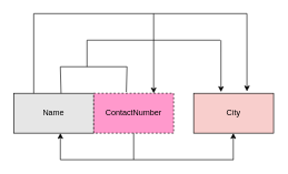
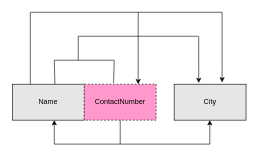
- <mxCell id="4" value="City" style="rounded=0;whiteSpace=wrap;html=1;fillColor=#f8cecc;" vertex="1" parent="1"><mxGeometry x="290" y="140" width="120" height="60" as="geometry" /></mxCell>
+ <mxCell id="4" value="City" style="rounded=0;whiteSpace=wrap;html=1;fillColor=#E6E6E6;" vertex="1" parent="1"><mxGeometry x="290" y="140" width="120" height="60" as="geometry" /></mxCell>
